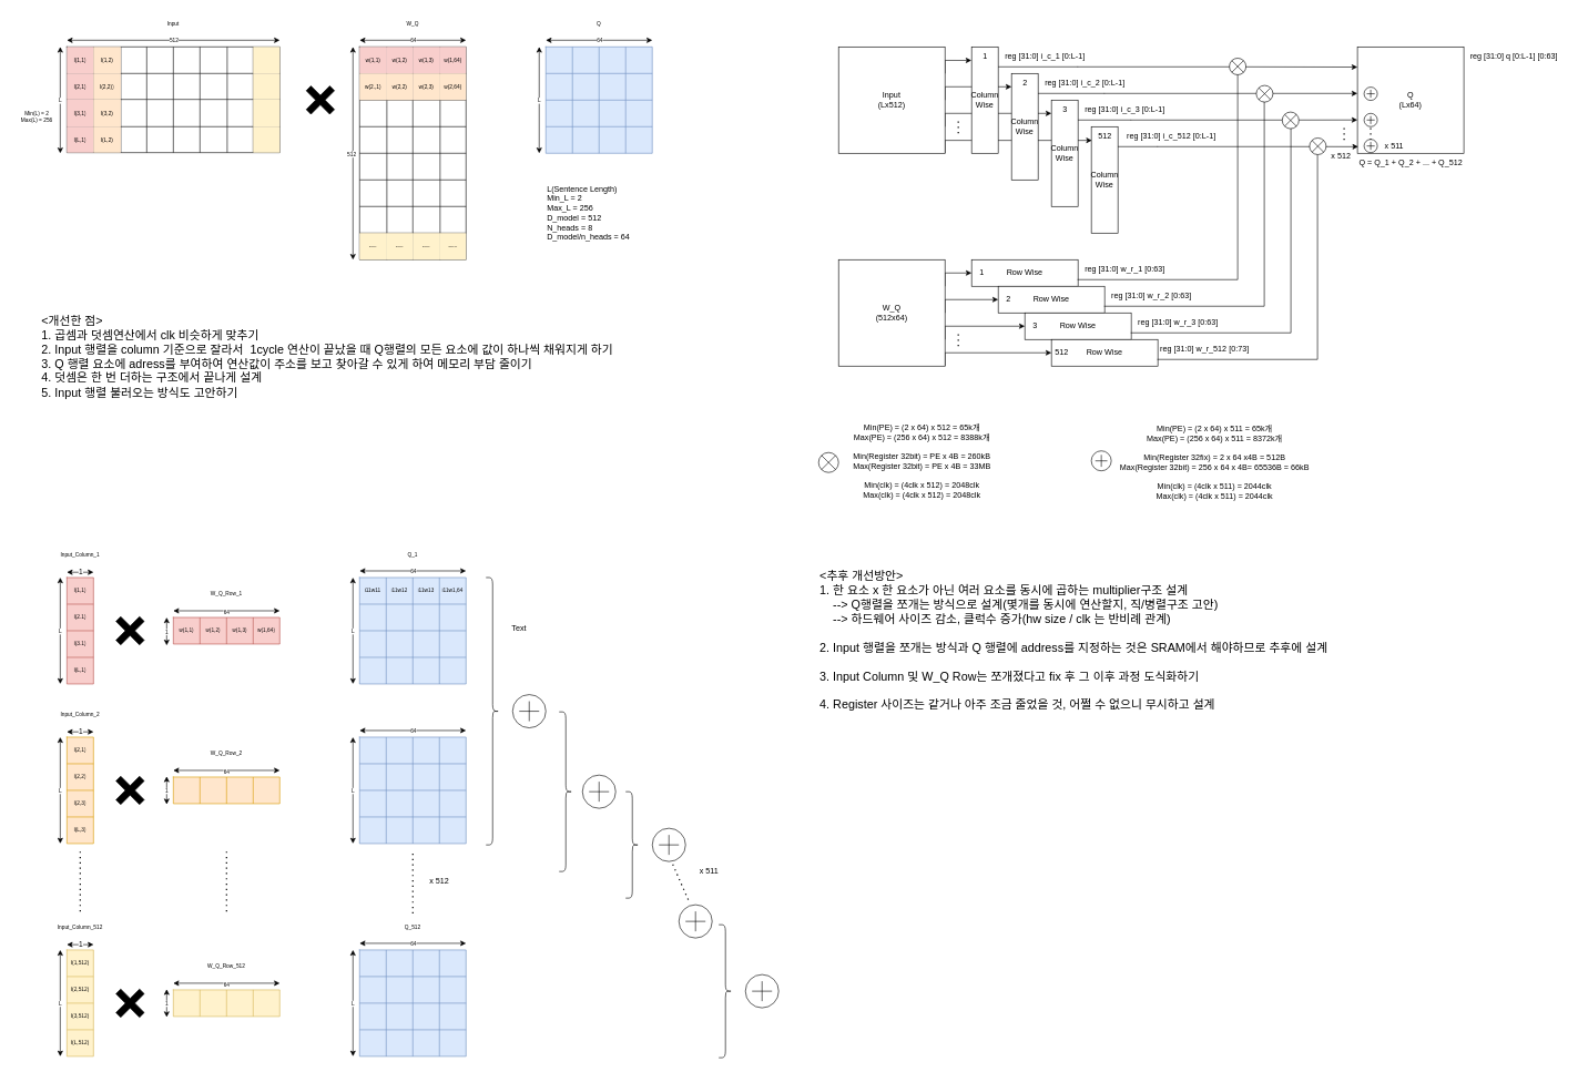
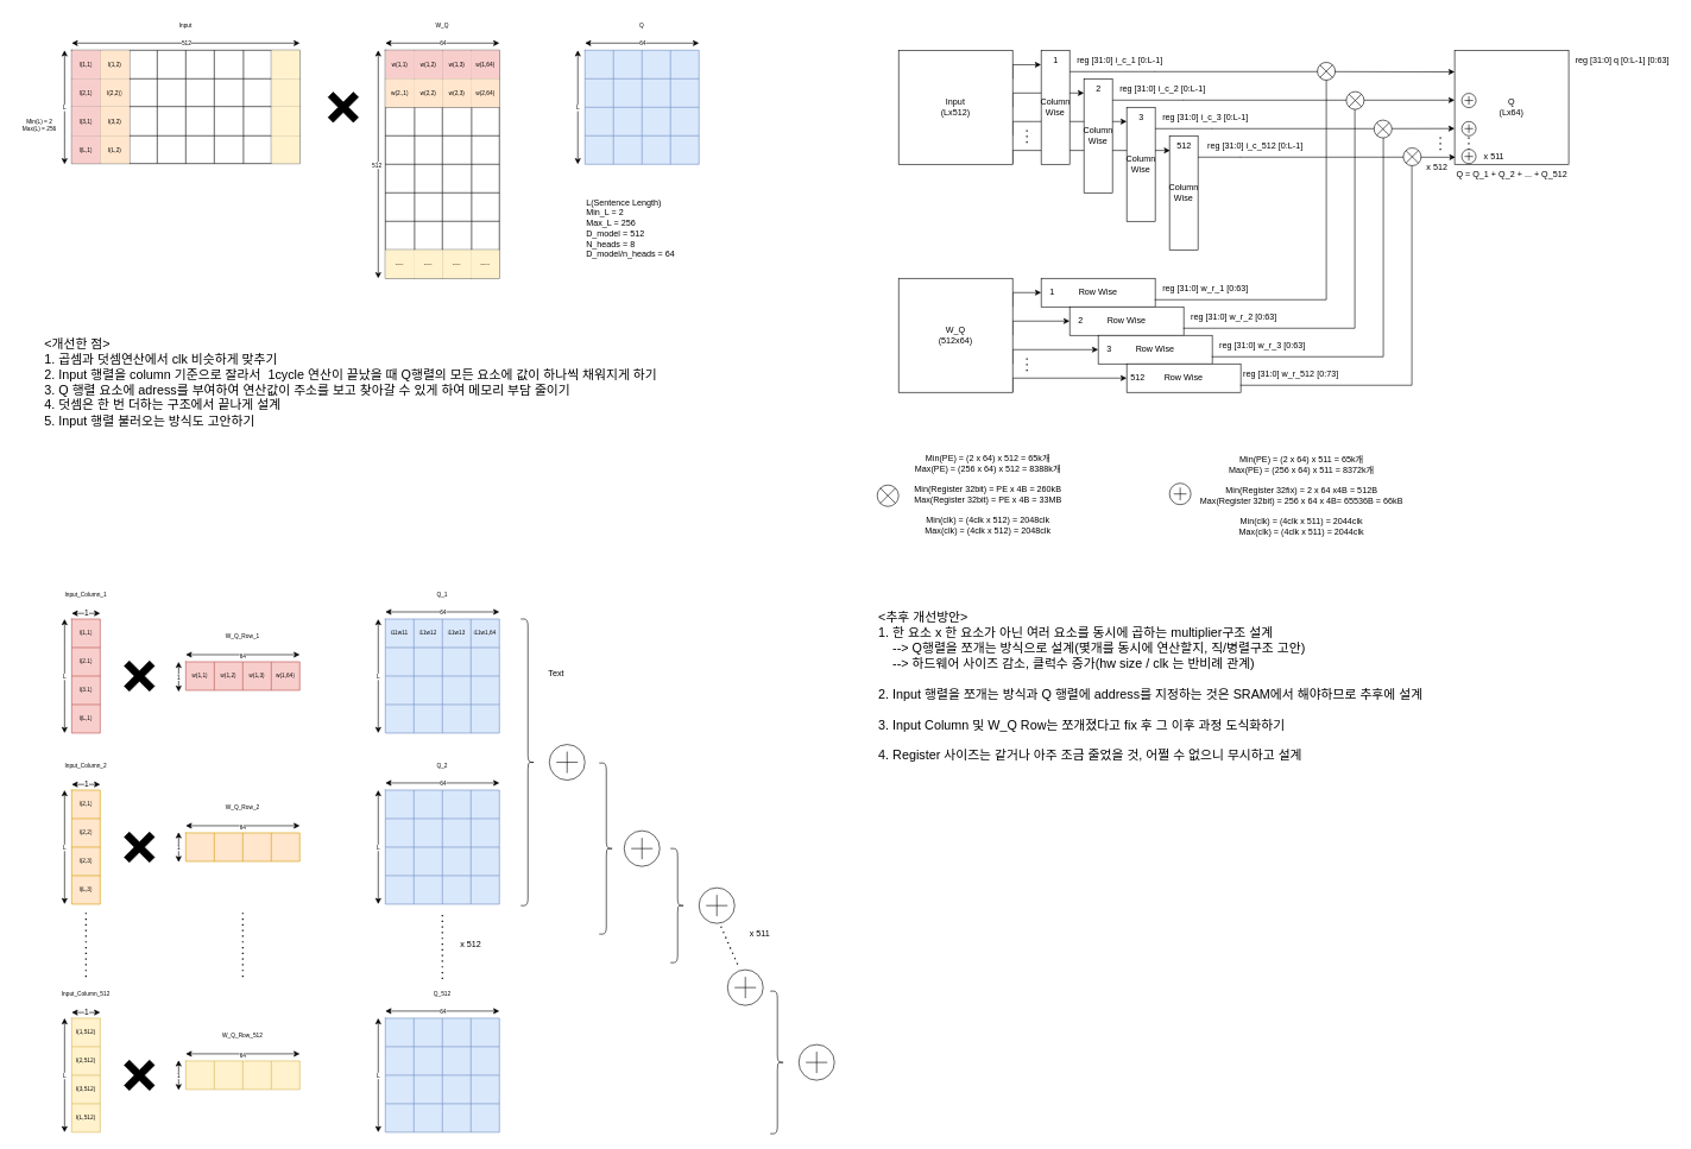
+ <mxCell id="200" value="Q_2" style="text;html=1;strokeColor=none;fillColor=none;align=center;verticalAlign=middle;whiteSpace=wrap;rounded=0;movable=1;resizable=1;rotatable=1;deletable=1;editable=1;locked=0;connectable=1;fontSize=8;" vertex="1" parent="153"><mxGeometry x="570" width="60" height="30" as="geometry" /></mxCell>
